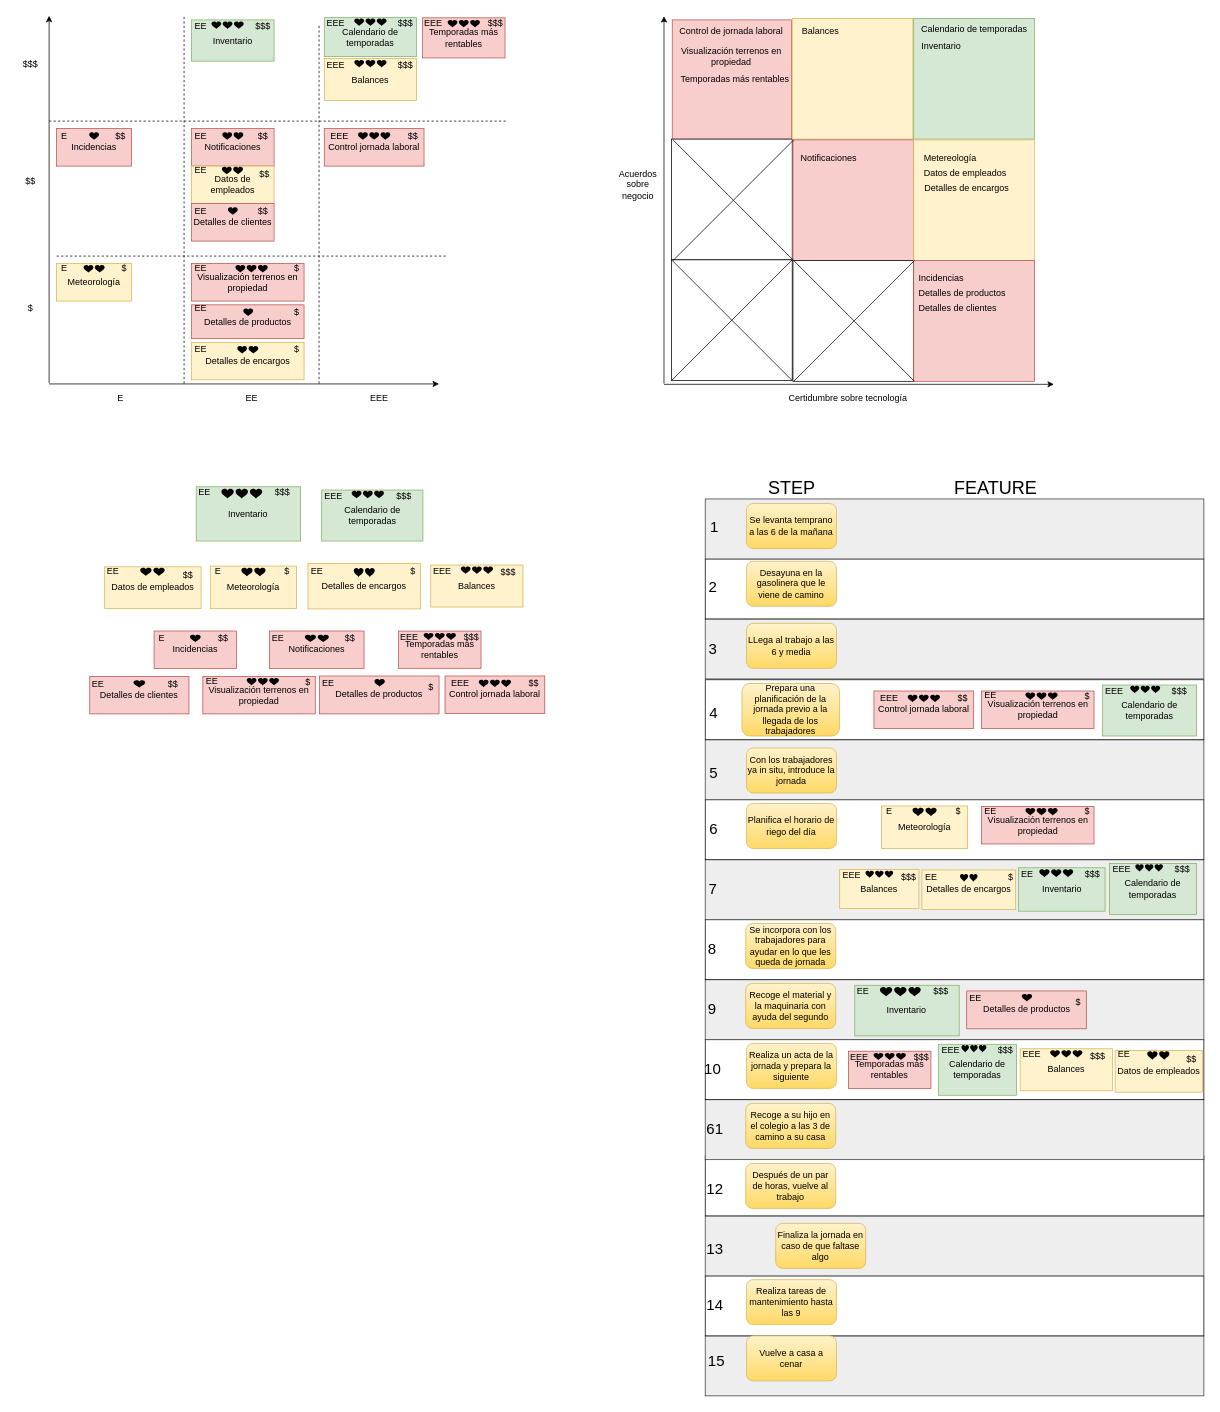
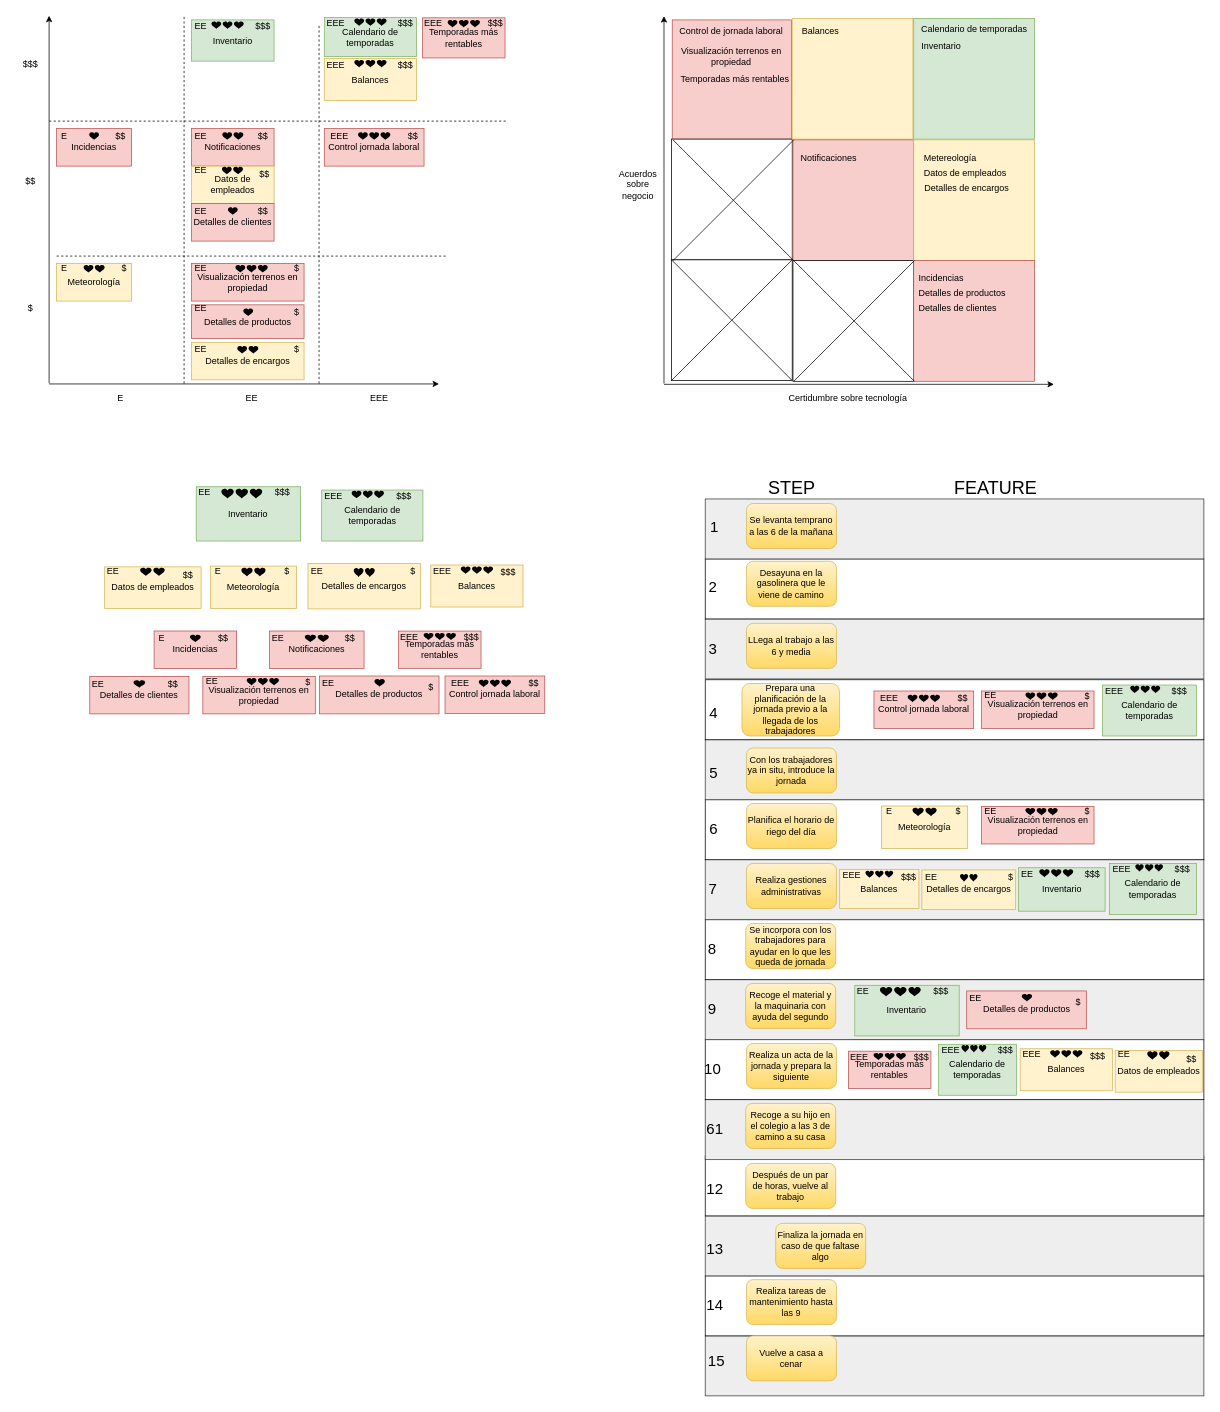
+ <mxCell id="227" value="Realiza gestiones administrativas" style="rounded=1;whiteSpace=wrap;html=1;gradientColor=#ffd966;fillColor=#fff2cc;strokeColor=#d6b656;" parent="1" vertex="1"><mxGeometry x="995" y="1151" width="120" height="60" as="geometry" /></mxCell>
